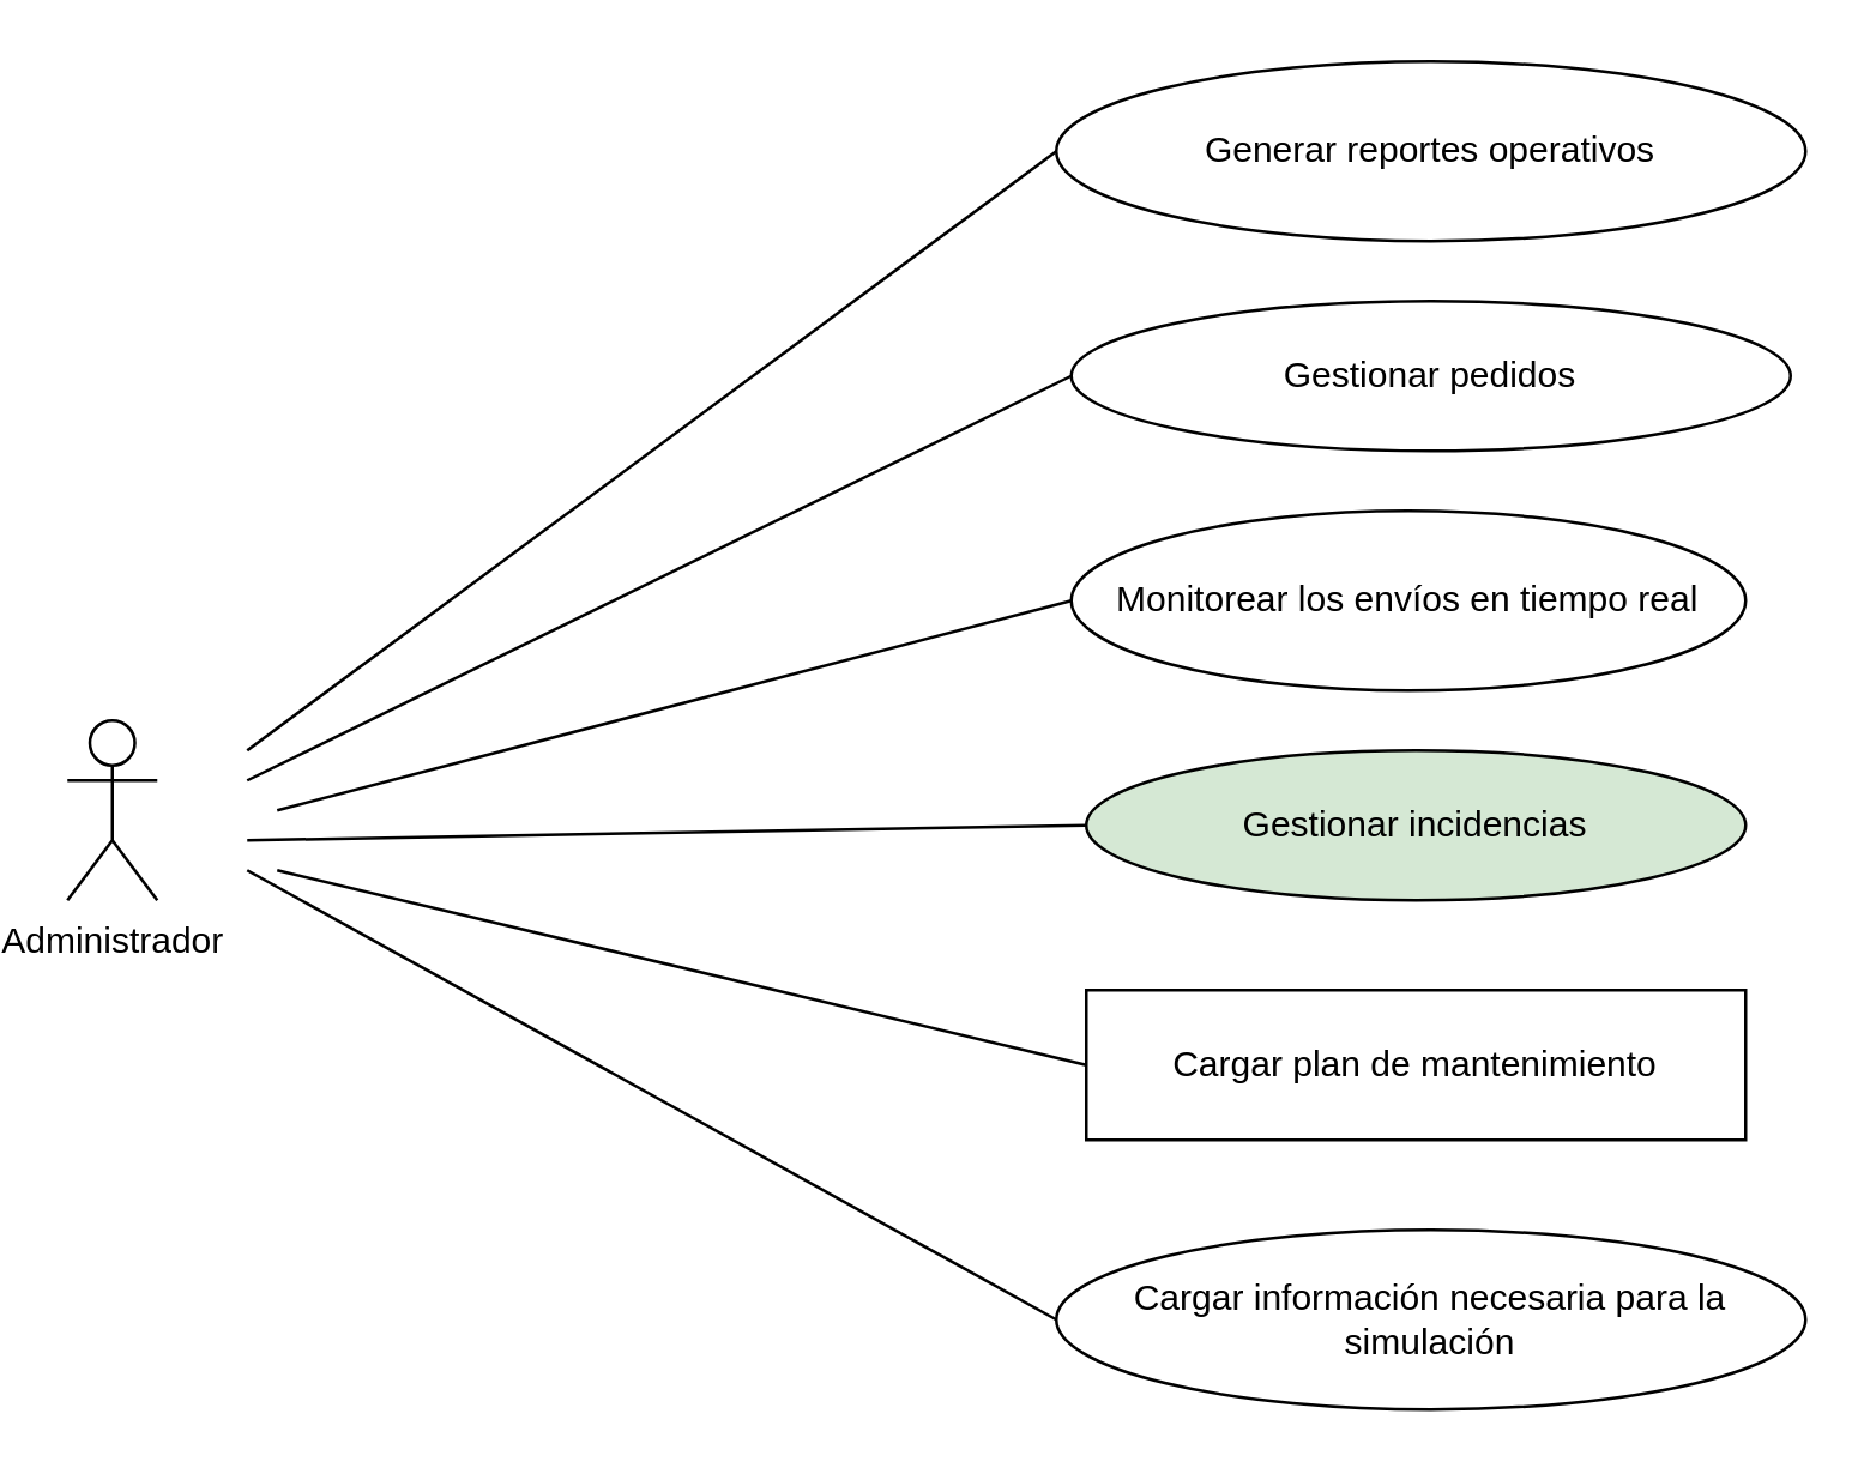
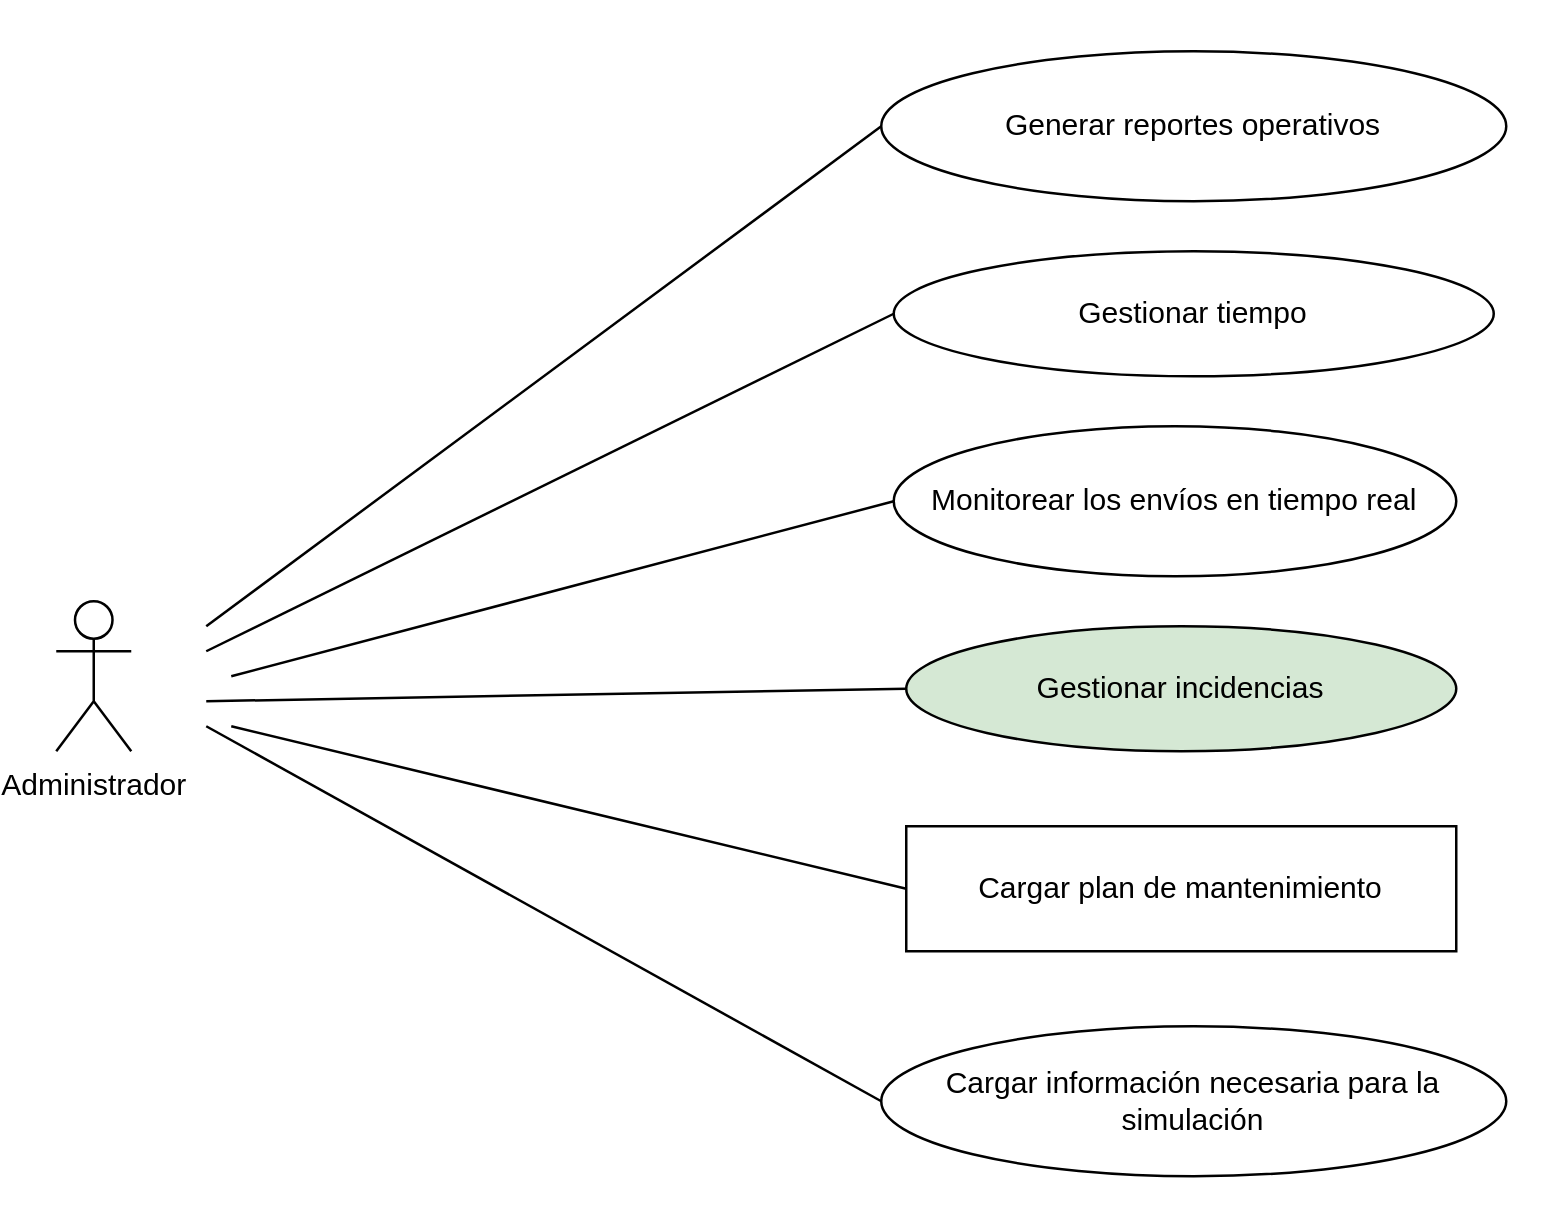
- <mxCell id="3" value="Gestionar pedidos" style="ellipse;whiteSpace=wrap;html=1;" vertex="1" parent="1"><mxGeometry x="355" y="100" width="240" height="50" as="geometry" /></mxCell>
+ <mxCell id="3" value="Gestionar tiempo" style="ellipse;whiteSpace=wrap;html=1;" vertex="1" parent="1"><mxGeometry x="355" y="100" width="240" height="50" as="geometry" /></mxCell>
